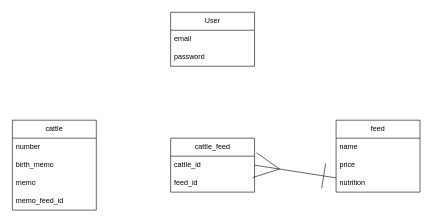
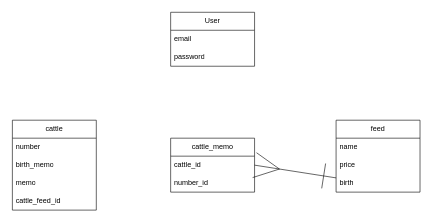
- <mxCell id="14" value="cattle_feed" style="swimlane;fontStyle=0;childLayout=stackLayout;horizontal=1;startSize=30;horizontalStack=0;resizeParent=1;resizeParentMax=0;resizeLast=0;collapsible=1;marginBottom=0;whiteSpace=wrap;html=1;" parent="1" vertex="1"><mxGeometry x="284" y="230" width="140" height="90" as="geometry" /></mxCell>
+ <mxCell id="14" value="cattle_memo" style="swimlane;fontStyle=0;childLayout=stackLayout;horizontal=1;startSize=30;horizontalStack=0;resizeParent=1;resizeParentMax=0;resizeLast=0;collapsible=1;marginBottom=0;whiteSpace=wrap;html=1;" parent="1" vertex="1"><mxGeometry x="284" y="230" width="140" height="90" as="geometry" /></mxCell>
- <mxCell id="16" value="feed_id" style="text;strokeColor=none;fillColor=none;align=left;verticalAlign=middle;spacingLeft=4;spacingRight=4;overflow=hidden;points=[[0,0.5],[1,0.5]];portConstraint=eastwest;rotatable=0;whiteSpace=wrap;html=1;" parent="14" vertex="1"><mxGeometry y="60" width="140" height="30" as="geometry" /></mxCell>
+ <mxCell id="16" value="number_id" style="text;strokeColor=none;fillColor=none;align=left;verticalAlign=middle;spacingLeft=4;spacingRight=4;overflow=hidden;points=[[0,0.5],[1,0.5]];portConstraint=eastwest;rotatable=0;whiteSpace=wrap;html=1;" parent="14" vertex="1"><mxGeometry y="60" width="140" height="30" as="geometry" /></mxCell>
- <mxCell id="8" value="nutrition" style="text;strokeColor=none;fillColor=none;align=left;verticalAlign=middle;spacingLeft=4;spacingRight=4;overflow=hidden;points=[[0,0.5],[1,0.5]];portConstraint=eastwest;rotatable=0;whiteSpace=wrap;html=1;" parent="5" vertex="1"><mxGeometry y="90" width="140" height="30" as="geometry" /></mxCell>
+ <mxCell id="8" value="birth" style="text;strokeColor=none;fillColor=none;align=left;verticalAlign=middle;spacingLeft=4;spacingRight=4;overflow=hidden;points=[[0,0.5],[1,0.5]];portConstraint=eastwest;rotatable=0;whiteSpace=wrap;html=1;" parent="5" vertex="1"><mxGeometry y="90" width="140" height="30" as="geometry" /></mxCell>
- <mxCell id="13" value="memo_feed_id" style="text;strokeColor=none;fillColor=none;align=left;verticalAlign=middle;spacingLeft=4;spacingRight=4;overflow=hidden;points=[[0,0.5],[1,0.5]];portConstraint=eastwest;rotatable=0;whiteSpace=wrap;html=1;" parent="9" vertex="1"><mxGeometry y="120" width="140" height="30" as="geometry" /></mxCell>
+ <mxCell id="13" value="cattle_feed_id" style="text;strokeColor=none;fillColor=none;align=left;verticalAlign=middle;spacingLeft=4;spacingRight=4;overflow=hidden;points=[[0,0.5],[1,0.5]];portConstraint=eastwest;rotatable=0;whiteSpace=wrap;html=1;" parent="9" vertex="1"><mxGeometry y="120" width="140" height="30" as="geometry" /></mxCell>
